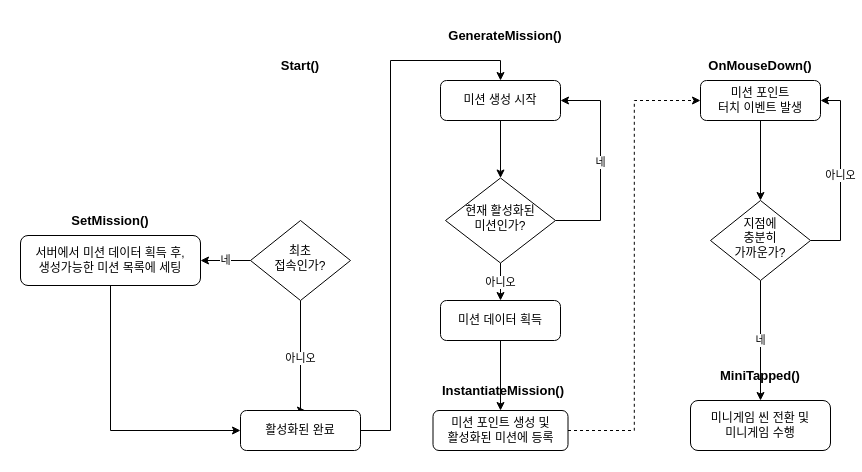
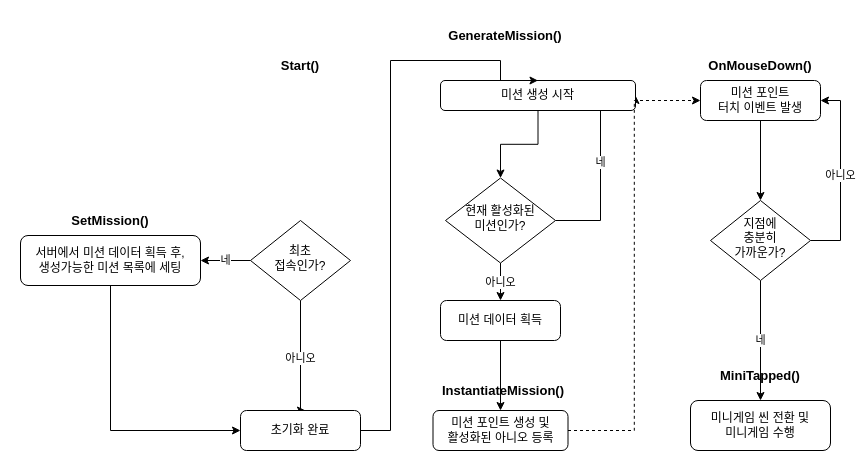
- <mxCell id="13" value="미션 생성 시작" style="rounded=1;whiteSpace=wrap;html=1;fontSize=12;glass=0;strokeWidth=1;shadow=0;" parent="1" vertex="1"><mxGeometry x="440" y="80" width="120" height="40" as="geometry" /></mxCell>
+ <mxCell id="13" value="미션 생성 시작" style="rounded=1;whiteSpace=wrap;html=1;fontSize=12;glass=0;strokeWidth=1;shadow=0;" parent="1" vertex="1"><mxGeometry x="440" y="80" width="195" height="30" as="geometry" /></mxCell>
- <mxCell id="15" value="활성화된 완료" style="rounded=1;whiteSpace=wrap;html=1;fontSize=12;glass=0;strokeWidth=1;shadow=0;" parent="1" vertex="1"><mxGeometry x="240" y="410" width="120" height="40" as="geometry" /></mxCell>
+ <mxCell id="15" value="초기화 완료" style="rounded=1;whiteSpace=wrap;html=1;fontSize=12;glass=0;strokeWidth=1;shadow=0;" parent="1" vertex="1"><mxGeometry x="240" y="410" width="120" height="40" as="geometry" /></mxCell>
- <mxCell id="26" value="미션 포인트 생성 및&lt;br&gt;활성화된 미션에 등록" style="rounded=1;whiteSpace=wrap;html=1;fontSize=12;glass=0;strokeWidth=1;shadow=0;" parent="1" vertex="1"><mxGeometry x="432.5" y="410" width="135" height="40" as="geometry" /></mxCell>
+ <mxCell id="26" value="미션 포인트 생성 및&lt;br&gt;활성화된 아니오 등록" style="rounded=1;whiteSpace=wrap;html=1;fontSize=12;glass=0;strokeWidth=1;shadow=0;" parent="1" vertex="1"><mxGeometry x="432.5" y="410" width="135" height="40" as="geometry" /></mxCell>
